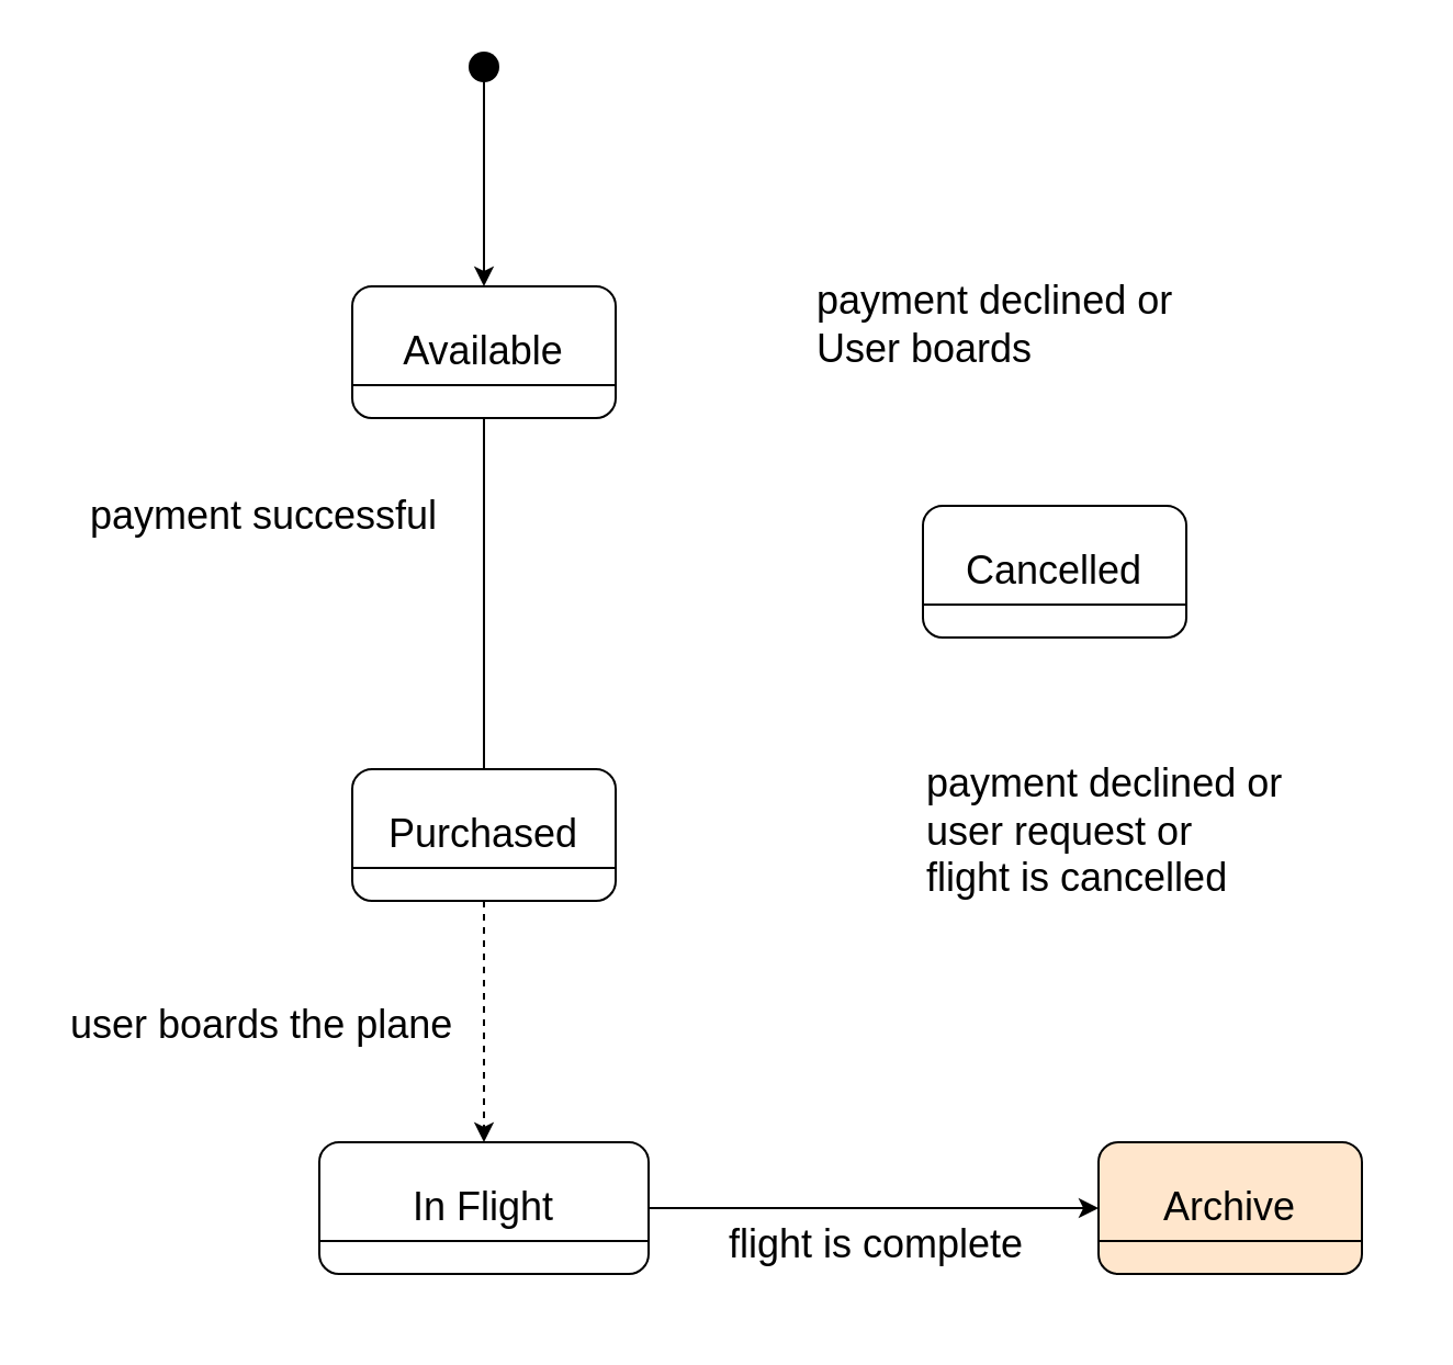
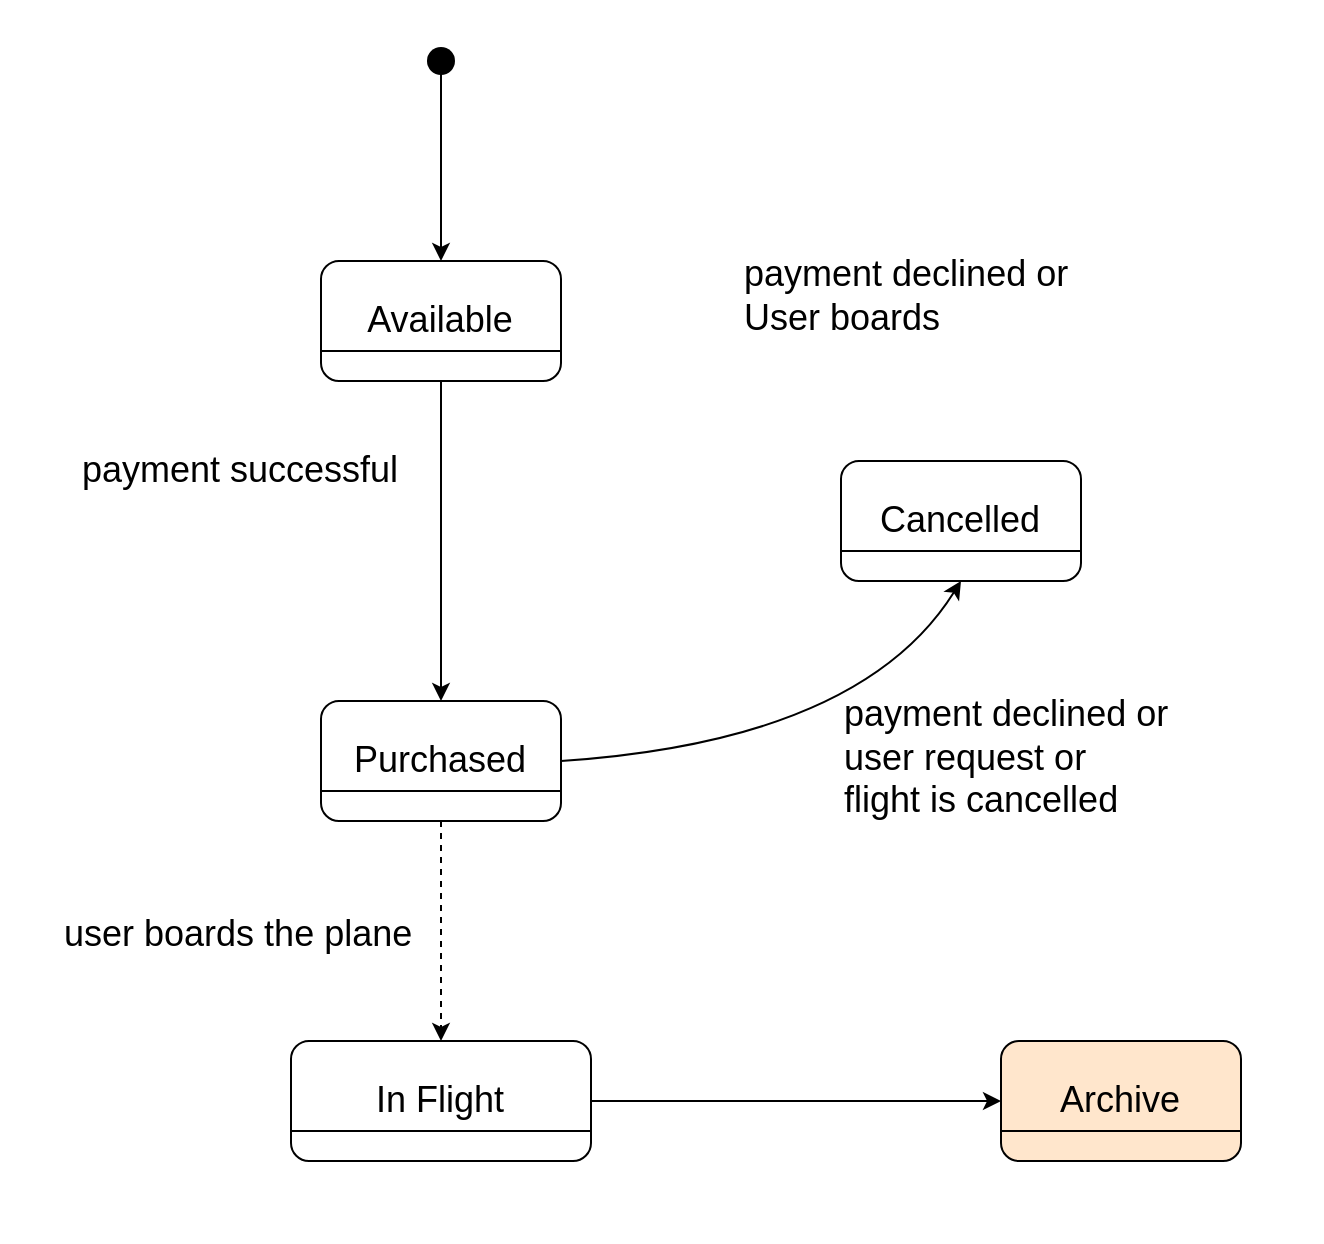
- <mxCell id="13" value="" style="endArrow=none;html=1;rounded=0;exitX=0.5;exitY=1;exitDx=0;exitDy=0;entryX=0.5;entryY=0;entryDx=0;entryDy=0;" edge="1" parent="1" source="2" target="9"><mxGeometry width="50" height="50" relative="1" as="geometry"><mxPoint x="230" y="40" as="sourcePoint" /><mxPoint x="230" y="140" as="targetPoint" /></mxGeometry></mxCell>
+ <mxCell id="13" value="" style="endArrow=classic;html=1;rounded=0;exitX=0.5;exitY=1;exitDx=0;exitDy=0;entryX=0.5;entryY=0;entryDx=0;entryDy=0;" edge="1" parent="1" source="2" target="9"><mxGeometry width="50" height="50" relative="1" as="geometry"><mxPoint x="230" y="40" as="sourcePoint" /><mxPoint x="230" y="140" as="targetPoint" /></mxGeometry></mxCell>
+ <mxCell id="15" value="" style="curved=1;endArrow=classic;html=1;rounded=0;entryX=0.5;entryY=1;entryDx=0;entryDy=0;exitX=1;exitY=0.5;exitDx=0;exitDy=0;" edge="1" parent="1" source="9" target="7"><mxGeometry width="50" height="50" relative="1" as="geometry"><mxPoint x="280" y="390" as="sourcePoint" /><mxPoint x="420" y="295" as="targetPoint" /><Array as="points"><mxPoint x="430" y="370" /></Array></mxGeometry></mxCell>
- <mxCell id="17" value="&lt;font style=&quot;font-size: 18px;&quot;&gt;flight is complete&lt;/font&gt;" style="text;whiteSpace=wrap;html=1;" vertex="1" parent="1"><mxGeometry x="330" y="550" width="160" height="50" as="geometry" /></mxCell>
